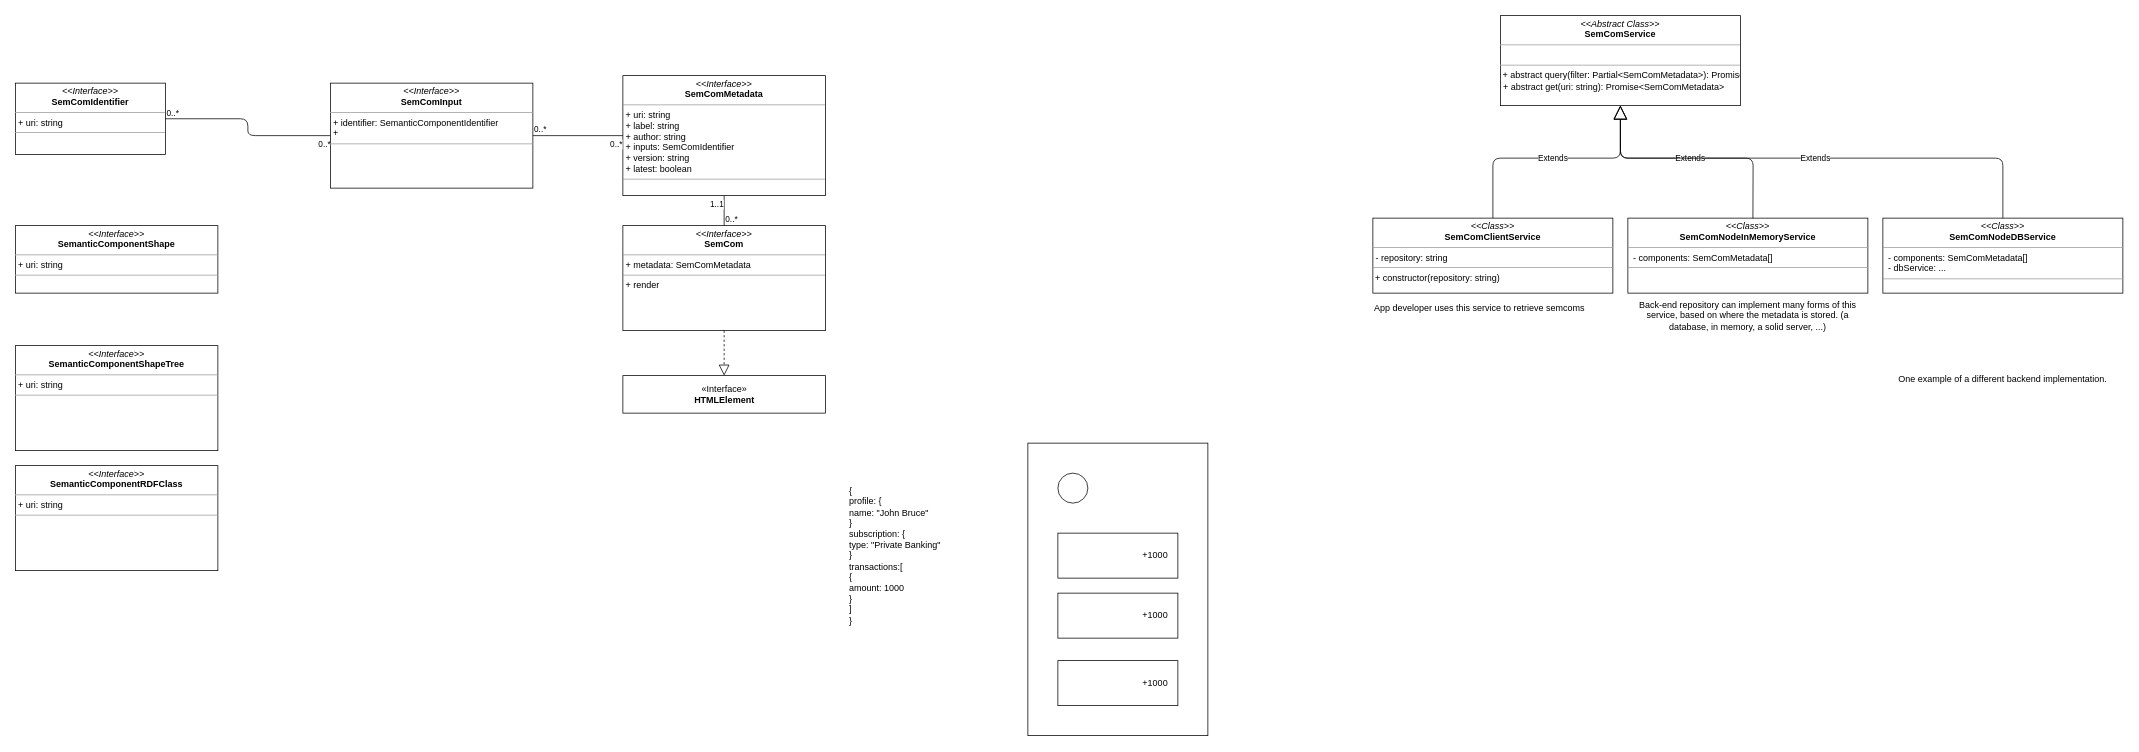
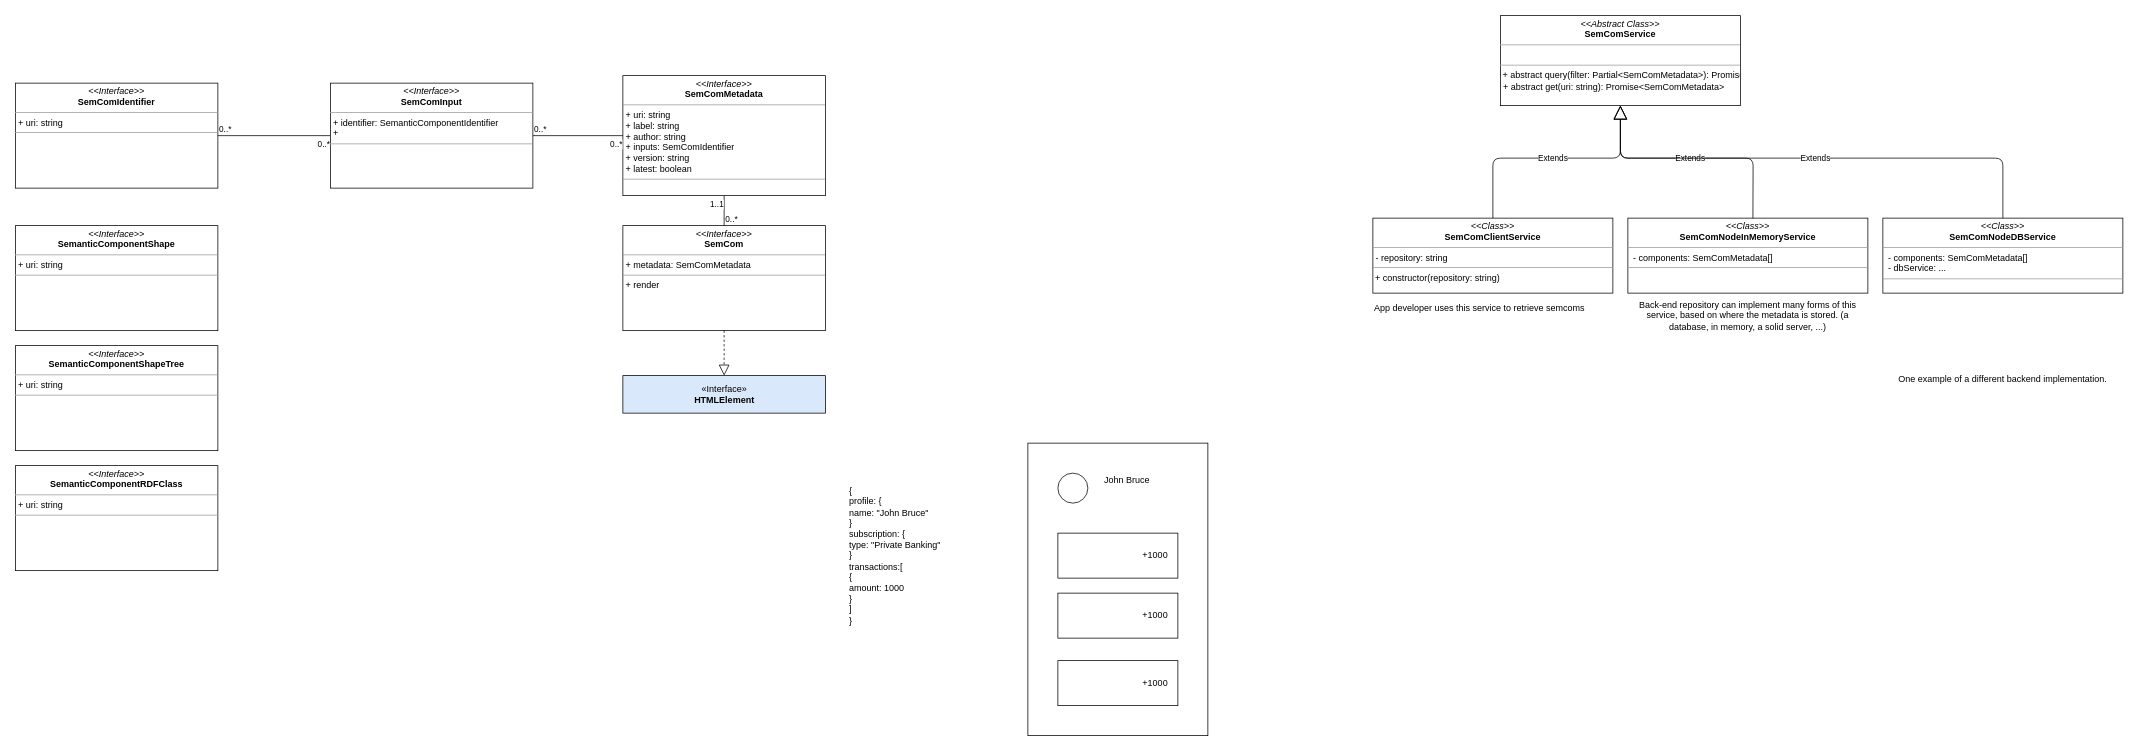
- <mxCell id="7" value="&lt;p style=&quot;margin: 0px ; margin-top: 4px ; text-align: center&quot;&gt;&lt;i&gt;&amp;lt;&amp;lt;Interface&amp;gt;&amp;gt;&lt;/i&gt;&lt;br&gt;&lt;b&gt;SemComIdentifier&lt;/b&gt;&lt;/p&gt;&lt;hr size=&quot;1&quot;&gt;&lt;p style=&quot;margin: 0px ; margin-left: 4px&quot;&gt;+ uri: string&lt;/p&gt;&lt;hr size=&quot;1&quot;&gt;&lt;p style=&quot;margin: 0px ; margin-left: 4px&quot;&gt;&lt;br&gt;&lt;/p&gt;" style="verticalAlign=top;align=left;overflow=fill;fontSize=12;fontFamily=Helvetica;html=1;" parent="1" vertex="1"><mxGeometry x="20" y="110" width="200" height="95" as="geometry" /></mxCell>
+ <mxCell id="7" value="&lt;p style=&quot;margin: 0px ; margin-top: 4px ; text-align: center&quot;&gt;&lt;i&gt;&amp;lt;&amp;lt;Interface&amp;gt;&amp;gt;&lt;/i&gt;&lt;br&gt;&lt;b&gt;SemComIdentifier&lt;/b&gt;&lt;/p&gt;&lt;hr size=&quot;1&quot;&gt;&lt;p style=&quot;margin: 0px ; margin-left: 4px&quot;&gt;+ uri: string&lt;/p&gt;&lt;hr size=&quot;1&quot;&gt;&lt;p style=&quot;margin: 0px ; margin-left: 4px&quot;&gt;&lt;br&gt;&lt;/p&gt;" style="verticalAlign=top;align=left;overflow=fill;fontSize=12;fontFamily=Helvetica;html=1;" parent="1" vertex="1"><mxGeometry x="20" y="110" width="270" height="140" as="geometry" /></mxCell>
- <mxCell id="8" value="&lt;p style=&quot;margin: 0px ; margin-top: 4px ; text-align: center&quot;&gt;&lt;i&gt;&amp;lt;&amp;lt;Interface&amp;gt;&amp;gt;&lt;/i&gt;&lt;br&gt;&lt;b&gt;SemanticComponentShape&lt;/b&gt;&lt;/p&gt;&lt;hr size=&quot;1&quot;&gt;&lt;p style=&quot;margin: 0px ; margin-left: 4px&quot;&gt;+ uri: string&lt;/p&gt;&lt;hr size=&quot;1&quot;&gt;&lt;p style=&quot;margin: 0px ; margin-left: 4px&quot;&gt;&lt;br&gt;&lt;/p&gt;" style="verticalAlign=top;align=left;overflow=fill;fontSize=12;fontFamily=Helvetica;html=1;" parent="1" vertex="1"><mxGeometry x="20" y="300" width="270" height="90" as="geometry" /></mxCell>
+ <mxCell id="8" value="&lt;p style=&quot;margin: 0px ; margin-top: 4px ; text-align: center&quot;&gt;&lt;i&gt;&amp;lt;&amp;lt;Interface&amp;gt;&amp;gt;&lt;/i&gt;&lt;br&gt;&lt;b&gt;SemanticComponentShape&lt;/b&gt;&lt;/p&gt;&lt;hr size=&quot;1&quot;&gt;&lt;p style=&quot;margin: 0px ; margin-left: 4px&quot;&gt;+ uri: string&lt;/p&gt;&lt;hr size=&quot;1&quot;&gt;&lt;p style=&quot;margin: 0px ; margin-left: 4px&quot;&gt;&lt;br&gt;&lt;/p&gt;" style="verticalAlign=top;align=left;overflow=fill;fontSize=12;fontFamily=Helvetica;html=1;" parent="1" vertex="1"><mxGeometry x="20" y="300" width="270" height="140" as="geometry" /></mxCell>
- <mxCell id="31" value="«Interface»&lt;br&gt;&lt;b&gt;HTMLElement&lt;/b&gt;" style="html=1;" parent="1" vertex="1"><mxGeometry x="830" y="500" width="270" height="50" as="geometry" /></mxCell>
+ <mxCell id="31" value="«Interface»&lt;br&gt;&lt;b&gt;HTMLElement&lt;/b&gt;" style="html=1;fillColor=#dae8fc;" parent="1" vertex="1"><mxGeometry x="830" y="500" width="270" height="50" as="geometry" /></mxCell>
+ <mxCell id="17" value="John Bruce" style="text;html=1;strokeColor=none;fillColor=none;align=left;verticalAlign=middle;whiteSpace=wrap;rounded=0;" parent="1" vertex="1"><mxGeometry x="1470" y="630" width="110" height="20" as="geometry" /></mxCell>
